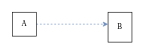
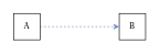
- <mxCell id="4" value="B" style="rounded=0;whiteSpace=wrap;html=1;strokeColor=default;fontFamily=Times New Roman;fontSize=12;fontColor=default;fillColor=default;" parent="1" vertex="1"><mxGeometry x="180" y="20" width="40" height="50" as="geometry" /></mxCell>
+ <mxCell id="4" value="B" style="rounded=0;whiteSpace=wrap;html=1;strokeColor=default;fontFamily=Times New Roman;fontSize=12;fontColor=default;fillColor=default;" parent="1" vertex="1"><mxGeometry x="180" y="20" width="40" height="40" as="geometry" /></mxCell>
